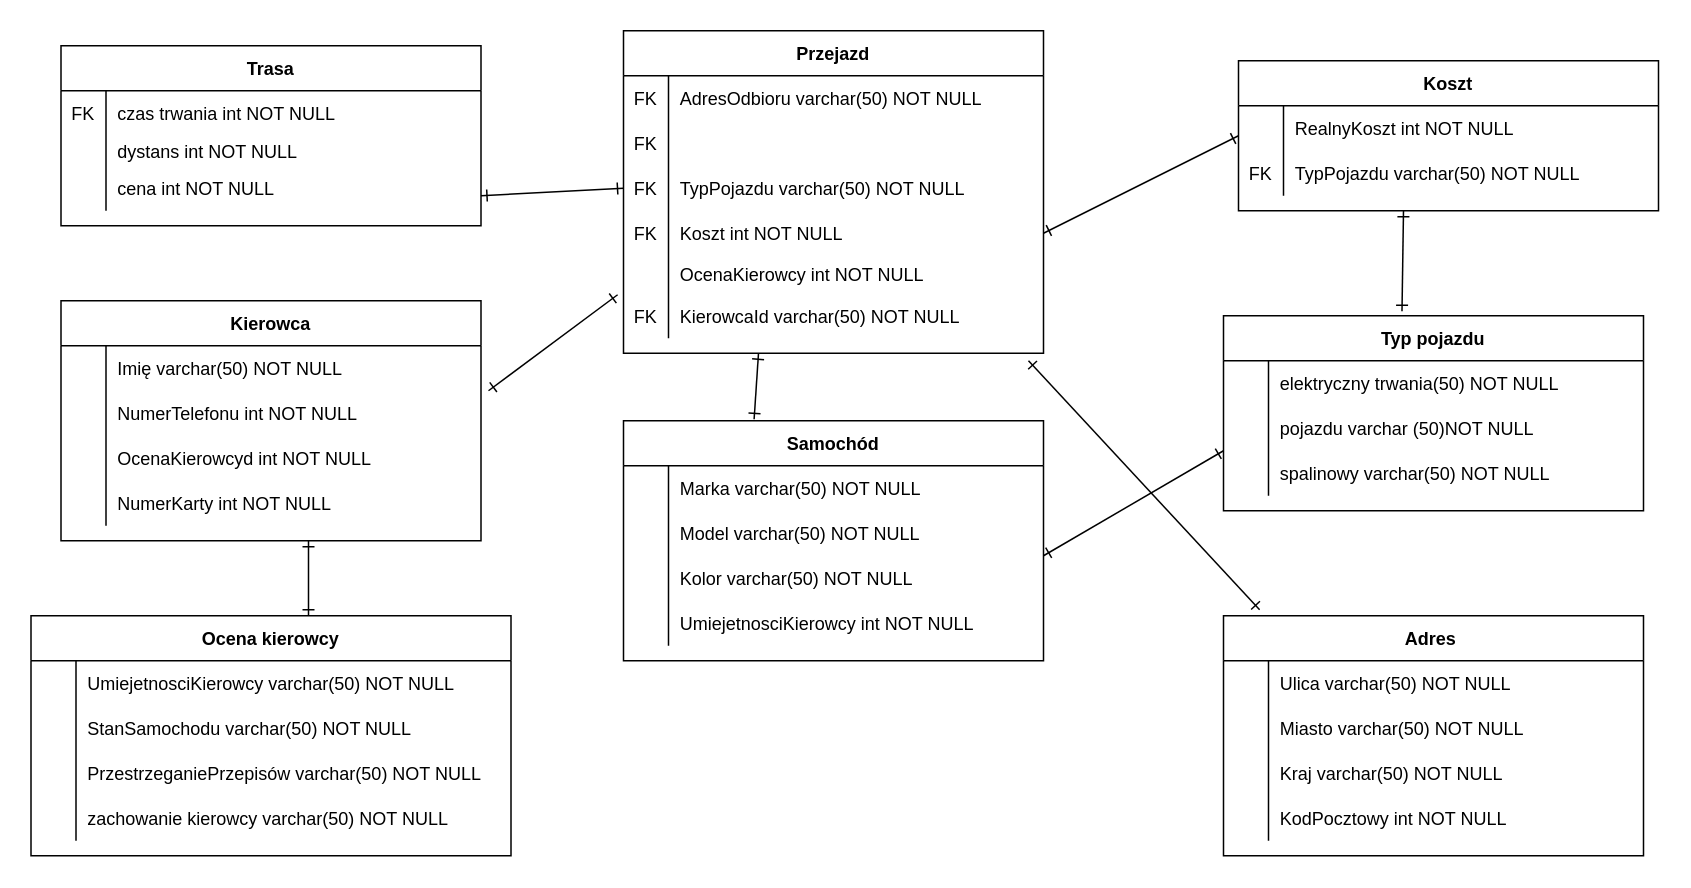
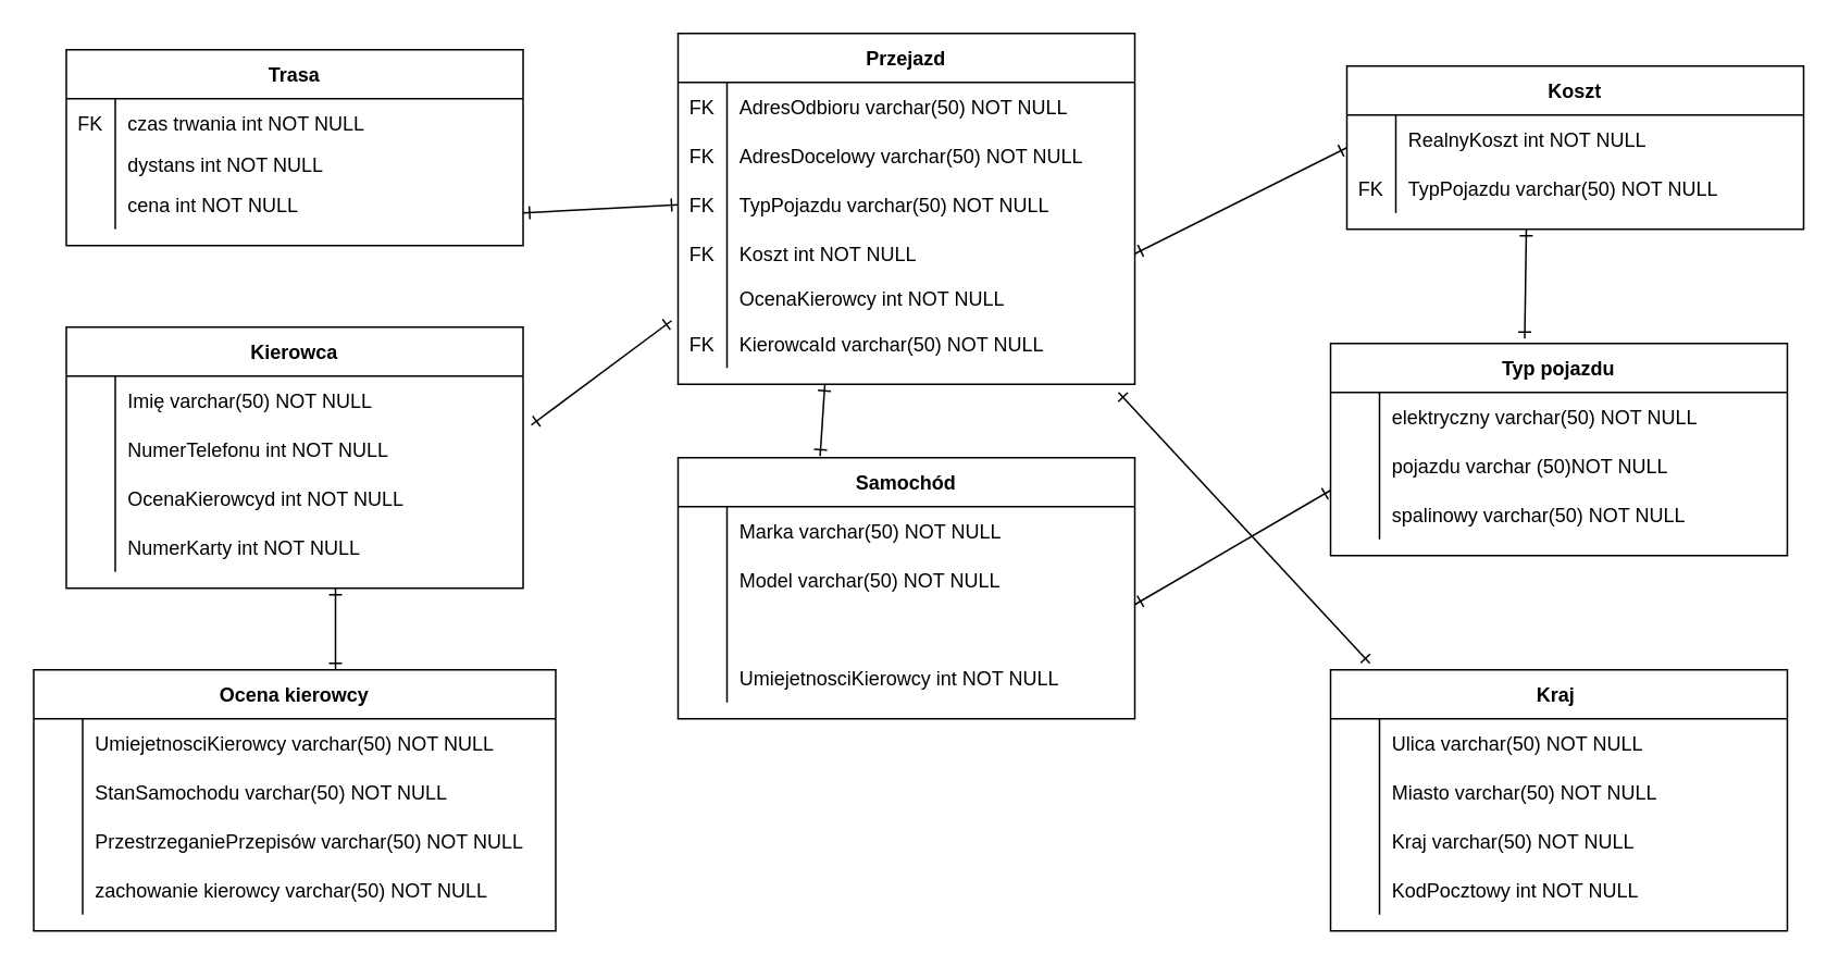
+ <mxCell id="21" value="AdresDocelowy varchar(50) NOT NULL" style="shape=partialRectangle;overflow=hidden;connectable=0;fillColor=none;top=0;left=0;bottom=0;right=0;align=left;spacingLeft=6;" vertex="1" parent="19"><mxGeometry x="30" width="250" height="30" as="geometry"><mxRectangle width="250" height="30" as="alternateBounds" /></mxGeometry></mxCell>
- <mxCell id="80" value="elektryczny trwania(50) NOT NULL" style="shape=partialRectangle;overflow=hidden;connectable=0;fillColor=none;top=0;left=0;bottom=0;right=0;align=left;spacingLeft=6;" vertex="1" parent="78"><mxGeometry x="30" width="250" height="30" as="geometry"><mxRectangle width="250" height="30" as="alternateBounds" /></mxGeometry></mxCell>
+ <mxCell id="80" value="elektryczny varchar(50) NOT NULL" style="shape=partialRectangle;overflow=hidden;connectable=0;fillColor=none;top=0;left=0;bottom=0;right=0;align=left;spacingLeft=6;" vertex="1" parent="78"><mxGeometry x="30" width="250" height="30" as="geometry"><mxRectangle width="250" height="30" as="alternateBounds" /></mxGeometry></mxCell>
- <mxCell id="53" value="Kolor varchar(50) NOT NULL" style="shape=partialRectangle;overflow=hidden;connectable=0;fillColor=none;top=0;left=0;bottom=0;right=0;align=left;spacingLeft=6;" vertex="1" parent="51"><mxGeometry x="30" width="250" height="30" as="geometry"><mxRectangle width="250" height="30" as="alternateBounds" /></mxGeometry></mxCell>
- <mxCell id="87" value="Adres " style="shape=table;startSize=30;container=1;collapsible=1;childLayout=tableLayout;fixedRows=1;rowLines=0;fontStyle=1;align=center;resizeLast=1;" vertex="1" parent="1"><mxGeometry x="815" y="410" width="280" height="160" as="geometry" /></mxCell>
+ <mxCell id="87" value="Kraj " style="shape=table;startSize=30;container=1;collapsible=1;childLayout=tableLayout;fixedRows=1;rowLines=0;fontStyle=1;align=center;resizeLast=1;" vertex="1" parent="1"><mxGeometry x="815" y="410" width="280" height="160" as="geometry" /></mxCell>
